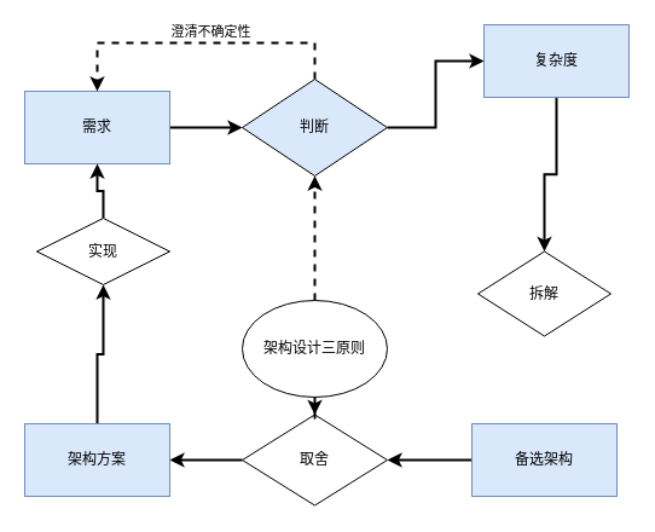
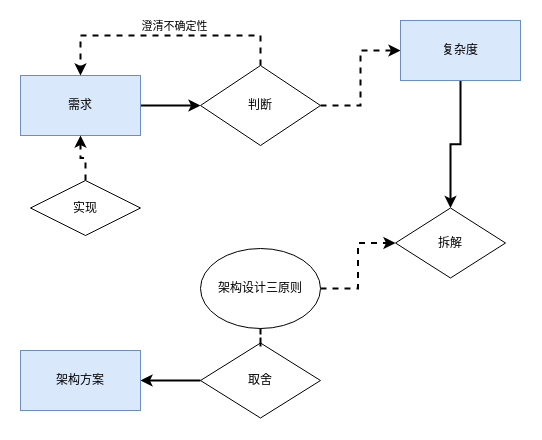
- <mxCell id="4" value="" style="edgeStyle=orthogonalEdgeStyle;rounded=0;orthogonalLoop=1;jettySize=auto;html=1;strokeWidth=2;" edge="1" parent="1" source="7" target="9"><mxGeometry relative="1" as="geometry" /></mxCell>
+ <mxCell id="4" value="" style="edgeStyle=orthogonalEdgeStyle;rounded=0;orthogonalLoop=1;jettySize=auto;html=1;strokeWidth=2;dashed=1;" edge="1" parent="1" source="7" target="9"><mxGeometry relative="1" as="geometry" /></mxCell>
- <mxCell id="7" value="判断" style="rhombus;whiteSpace=wrap;html=1;rounded=0;fillColor=#dae8fc;" vertex="1" parent="1"><mxGeometry x="200" y="65" width="120" height="80" as="geometry" /></mxCell>
+ <mxCell id="7" value="判断" style="rhombus;whiteSpace=wrap;html=1;rounded=0;" vertex="1" parent="1"><mxGeometry x="200" y="65" width="120" height="80" as="geometry" /></mxCell>
- <mxCell id="17" style="edgeStyle=orthogonalEdgeStyle;rounded=0;orthogonalLoop=1;jettySize=auto;html=1;strokeWidth=2;" edge="1" parent="1" source="18" target="3"><mxGeometry relative="1" as="geometry" /></mxCell>
+ <mxCell id="17" style="edgeStyle=orthogonalEdgeStyle;rounded=0;orthogonalLoop=1;jettySize=auto;html=1;strokeWidth=2;dashed=1;" edge="1" parent="1" source="18" target="3"><mxGeometry relative="1" as="geometry" /></mxCell>
- <mxCell id="19" style="edgeStyle=orthogonalEdgeStyle;rounded=0;orthogonalLoop=1;jettySize=auto;html=1;entryX=0.5;entryY=1;entryDx=0;entryDy=0;dashed=1;strokeWidth=2;" edge="1" parent="1" source="22" target="7"><mxGeometry relative="1" as="geometry" /></mxCell>
+ <mxCell id="20" style="edgeStyle=orthogonalEdgeStyle;rounded=0;orthogonalLoop=1;jettySize=auto;html=1;entryX=0;entryY=0.5;entryDx=0;entryDy=0;dashed=1;strokeWidth=2;" edge="1" parent="1" source="22" target="10"><mxGeometry relative="1" as="geometry" /></mxCell>
- <mxCell id="15" value="" style="edgeStyle=orthogonalEdgeStyle;rounded=0;orthogonalLoop=1;jettySize=auto;html=1;strokeWidth=2;" edge="1" parent="1" source="16" target="18"><mxGeometry relative="1" as="geometry" /></mxCell>
- <mxCell id="21" style="edgeStyle=orthogonalEdgeStyle;rounded=0;orthogonalLoop=1;jettySize=auto;html=1;dashed=1;strokeWidth=2;" edge="1" parent="1" source="22" target="14"><mxGeometry relative="1" as="geometry" /></mxCell>
+ <mxCell id="21" style="edgeStyle=orthogonalEdgeStyle;rounded=0;orthogonalLoop=1;jettySize=auto;html=1;dashed=1;strokeWidth=2;endArrow=none;" edge="1" parent="1" source="22" target="14"><mxGeometry relative="1" as="geometry" /></mxCell>
- <mxCell id="11" value="" style="edgeStyle=orthogonalEdgeStyle;rounded=0;orthogonalLoop=1;jettySize=auto;html=1;strokeWidth=2;" edge="1" parent="1" source="12" target="14"><mxGeometry relative="1" as="geometry" /></mxCell>
- <mxCell id="12" value="备选架构" style="whiteSpace=wrap;html=1;rounded=0;fillColor=#dae8fc;strokeColor=#6c8ebf;" vertex="1" parent="1"><mxGeometry x="390" y="350" width="120" height="60" as="geometry" /></mxCell>
